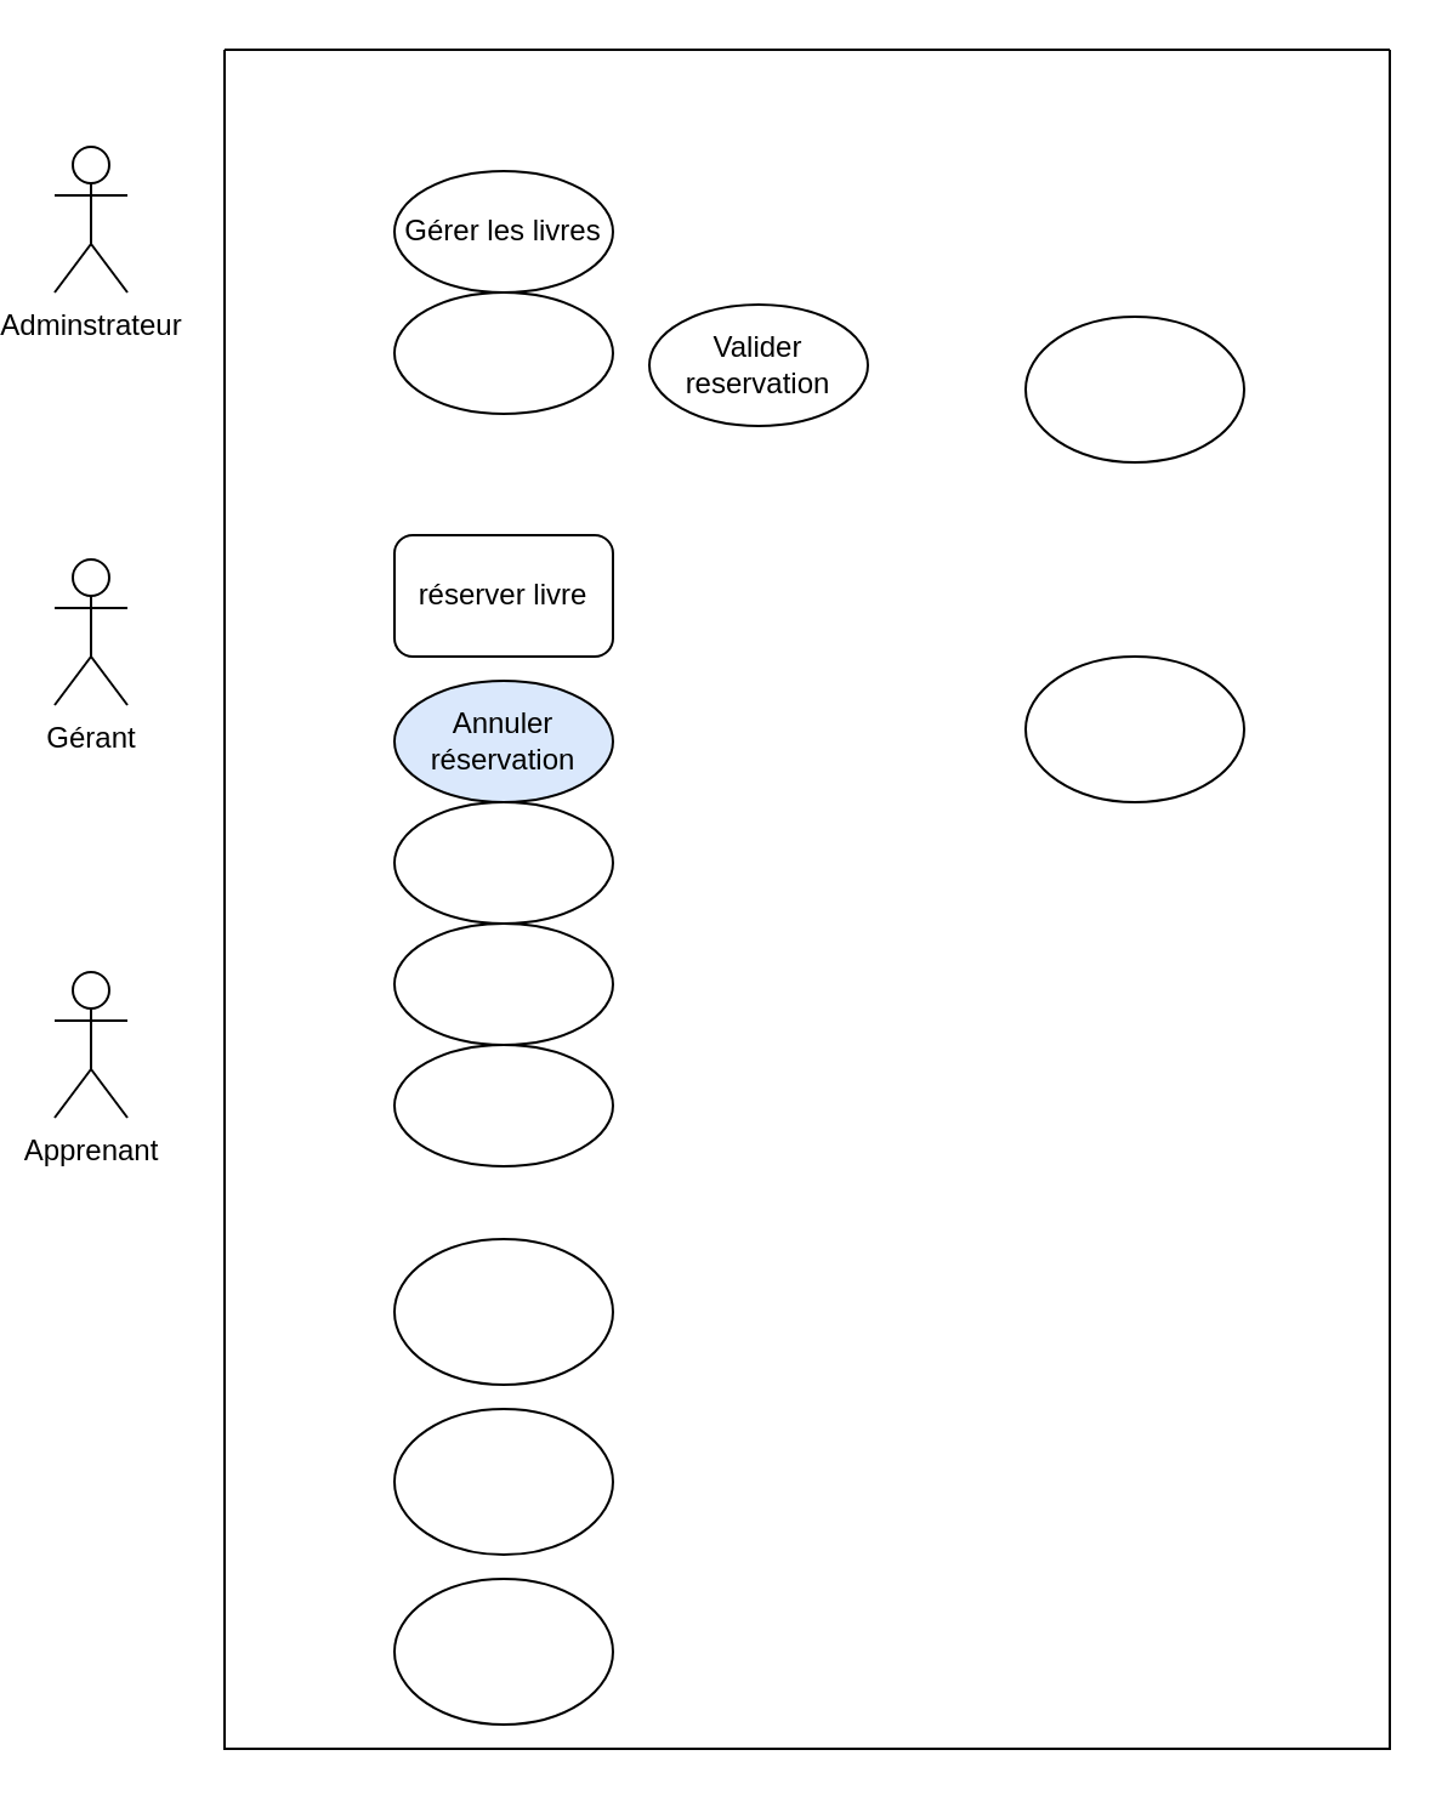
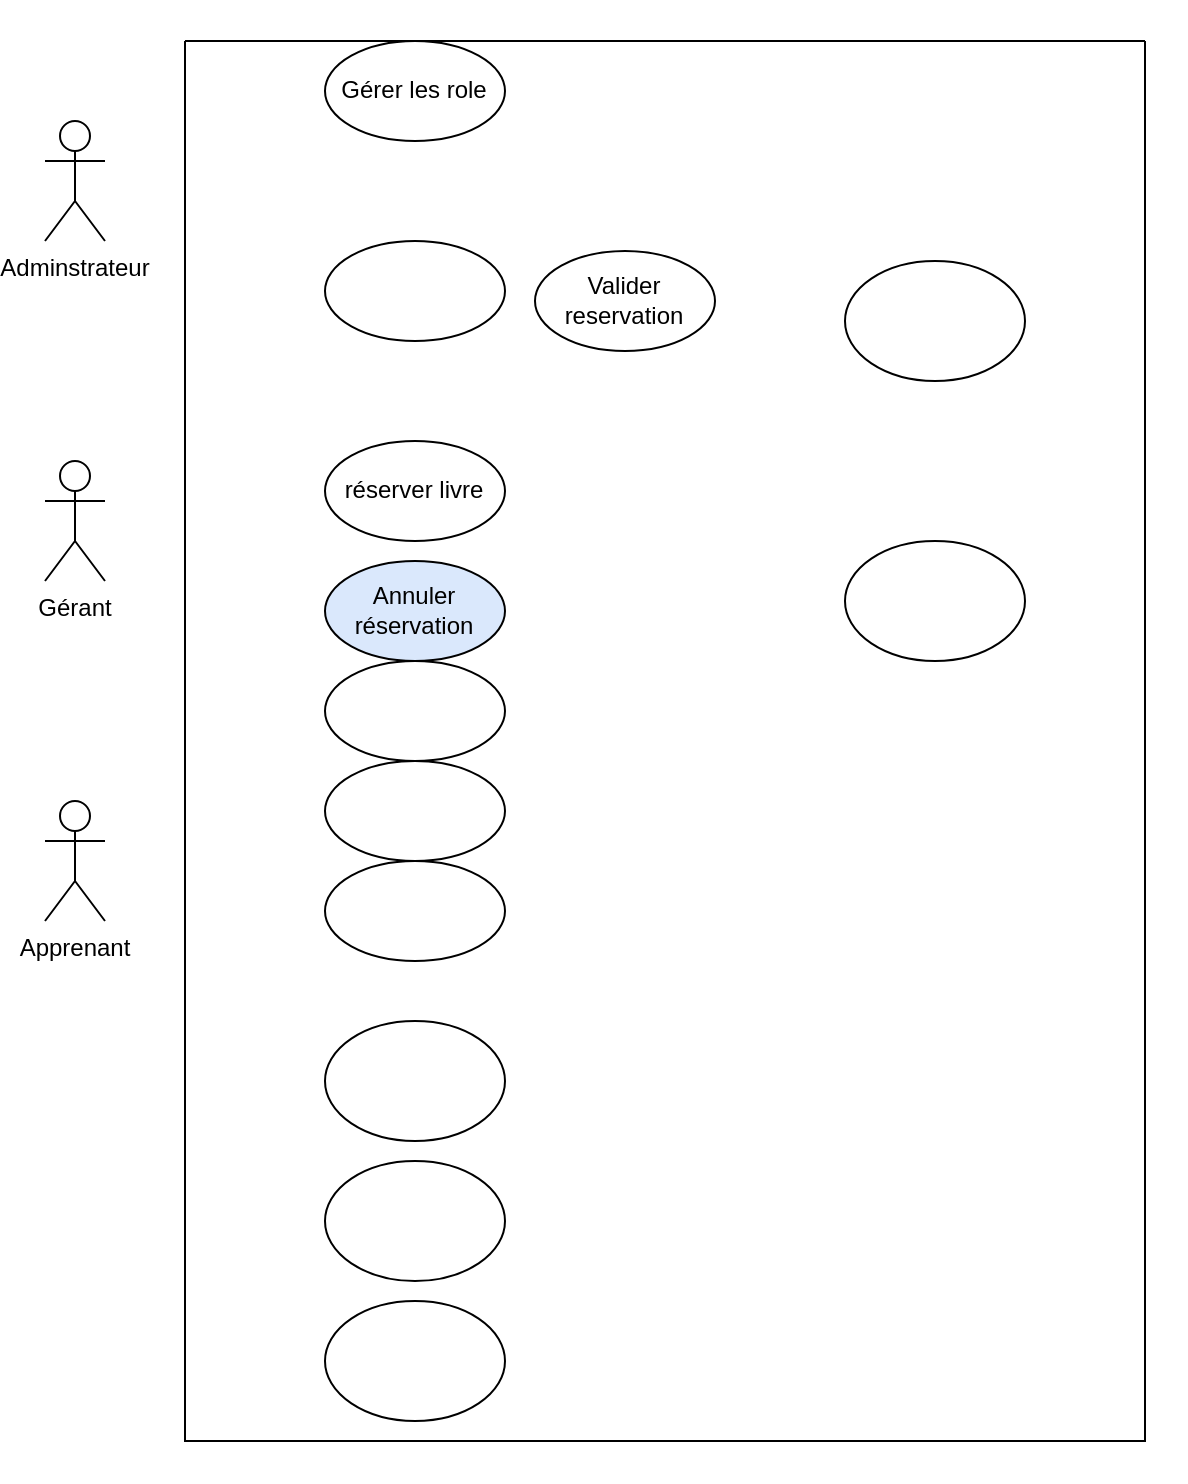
+ <mxCell id="12" value="Gérer les role" style="ellipse;whiteSpace=wrap;html=1;" vertex="1" parent="5"><mxGeometry x="70" width="90" height="50" as="geometry" /></mxCell>
- <mxCell id="9" value="Gérer les livres" style="ellipse;whiteSpace=wrap;html=1;" vertex="1" parent="5"><mxGeometry x="70" y="50" width="90" height="50" as="geometry" /></mxCell>
- <mxCell id="7" value="réserver livre" style="whiteSpace=wrap;html=1;rounded=1;" vertex="1" parent="5"><mxGeometry x="70" y="200" width="90" height="50" as="geometry" /></mxCell>
+ <mxCell id="7" value="réserver livre" style="ellipse;whiteSpace=wrap;html=1;" vertex="1" parent="5"><mxGeometry x="70" y="200" width="90" height="50" as="geometry" /></mxCell>
